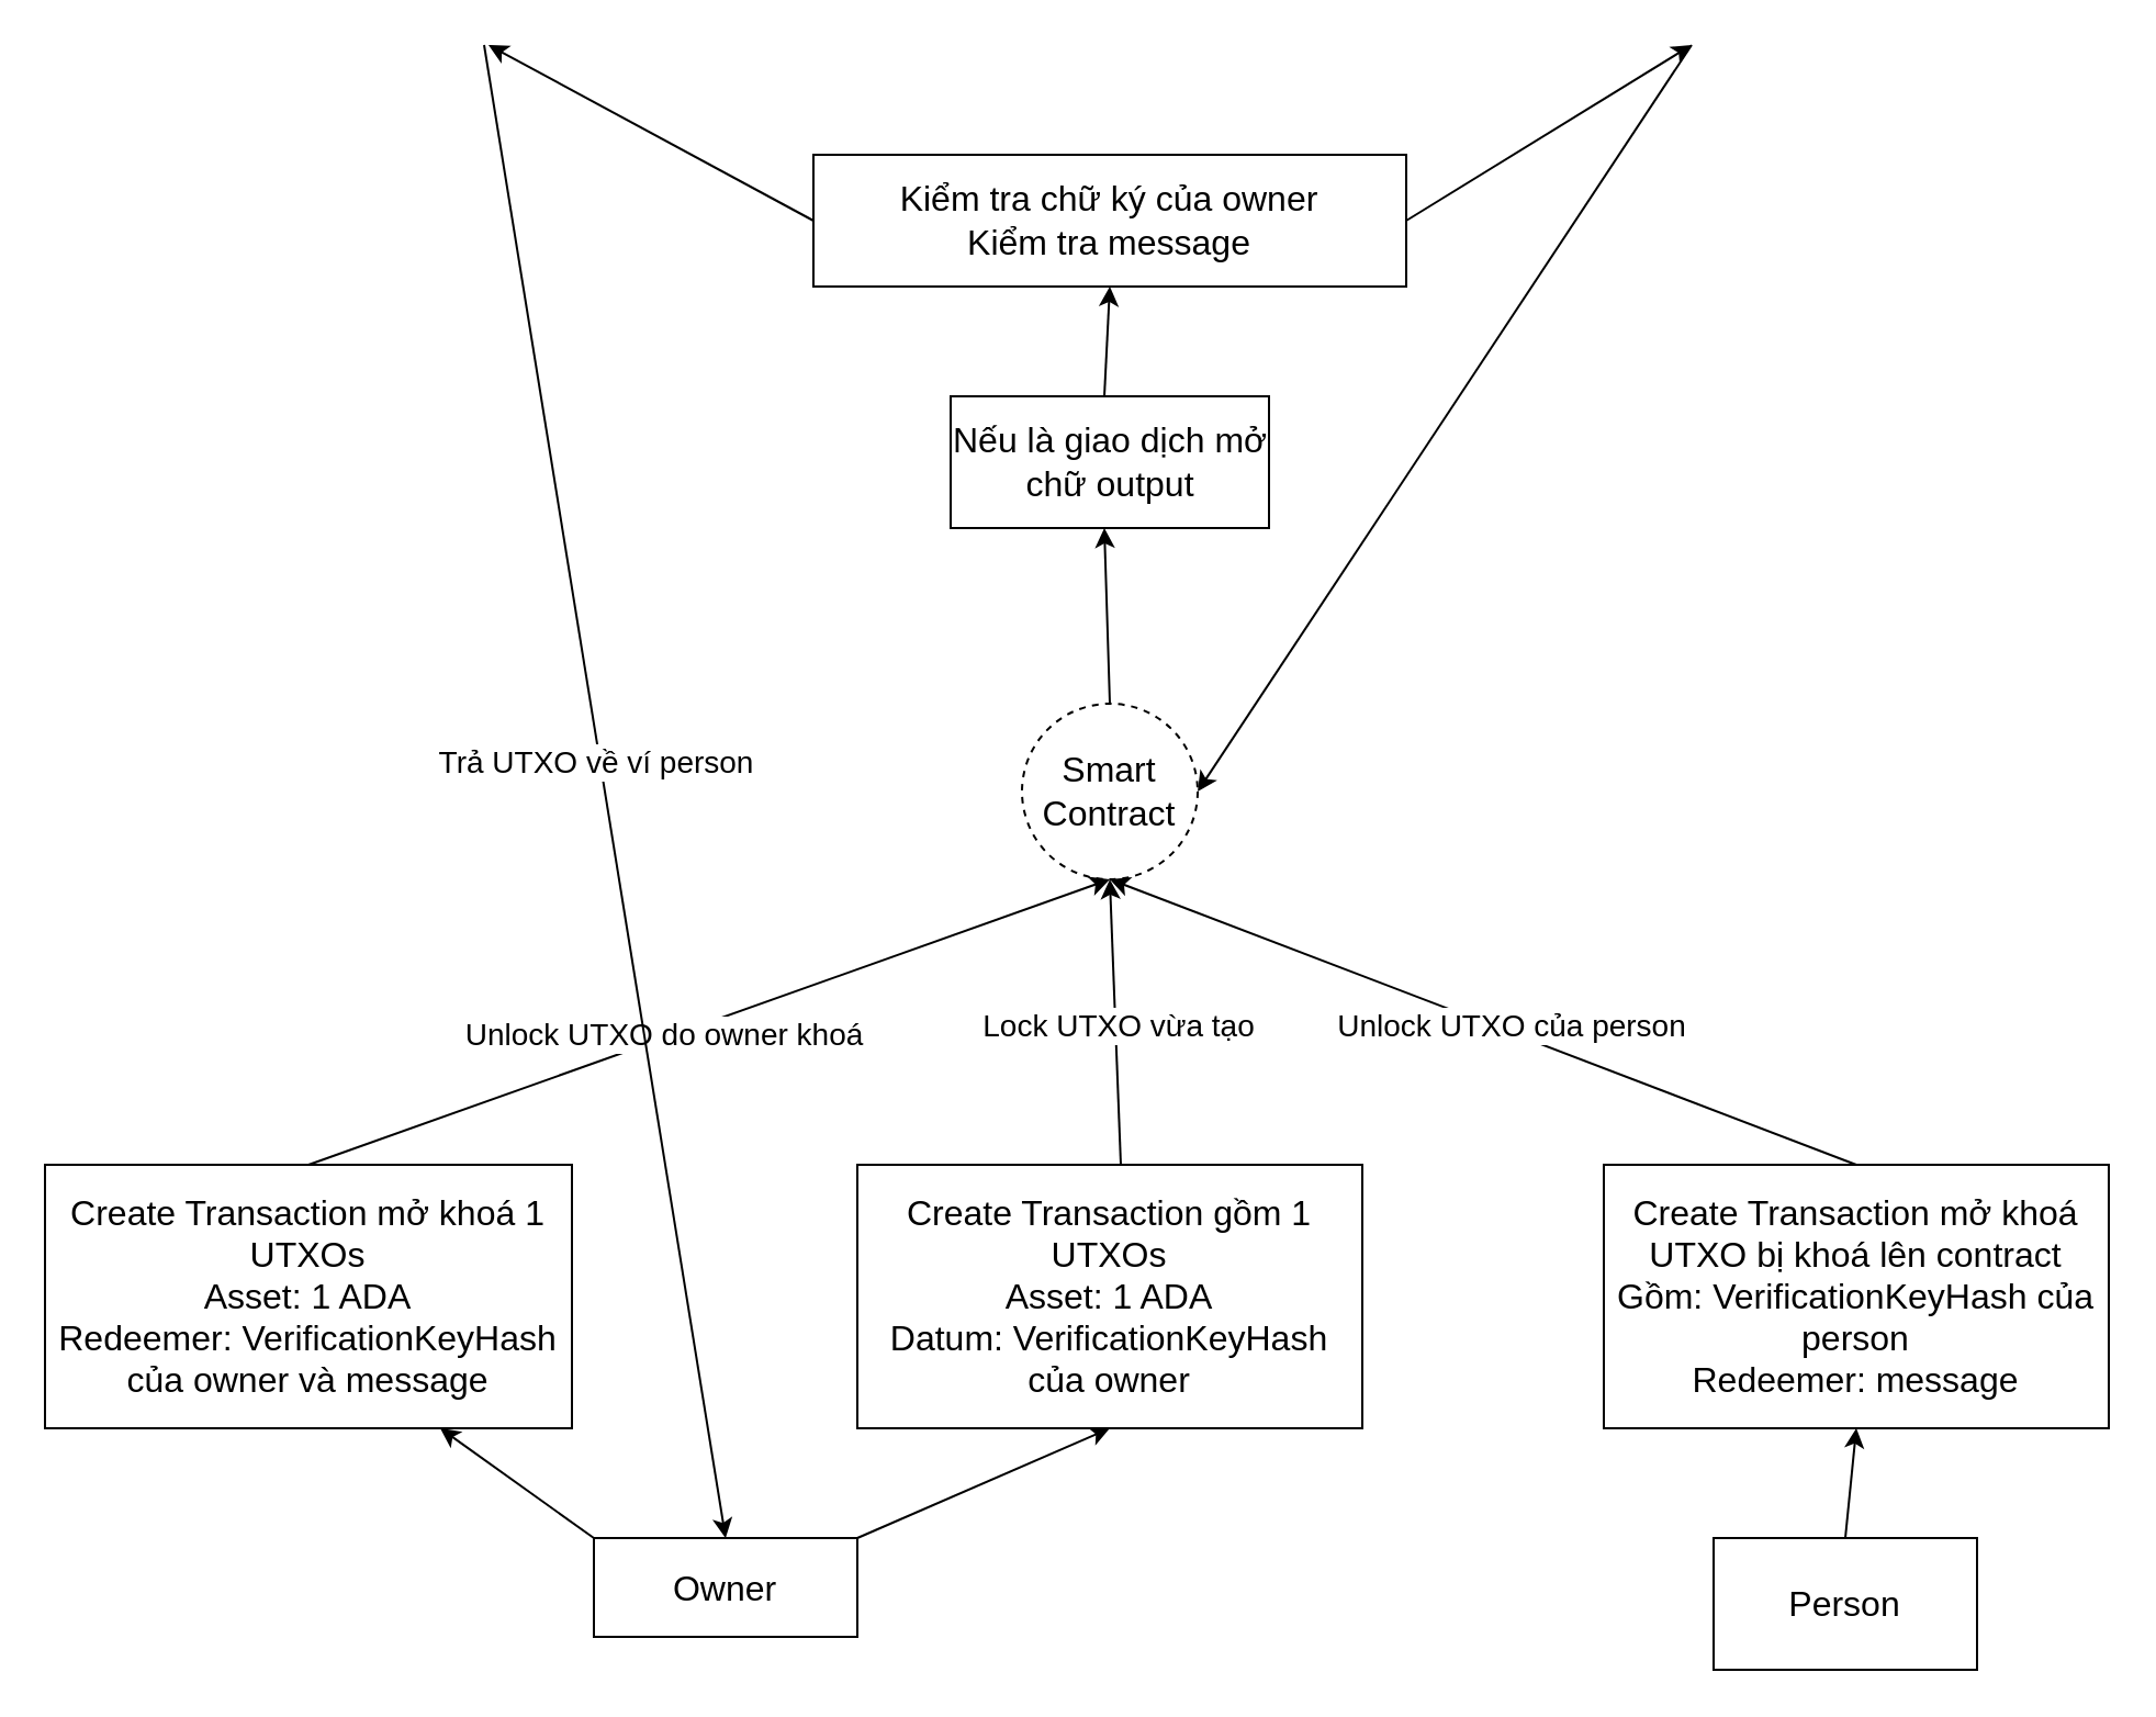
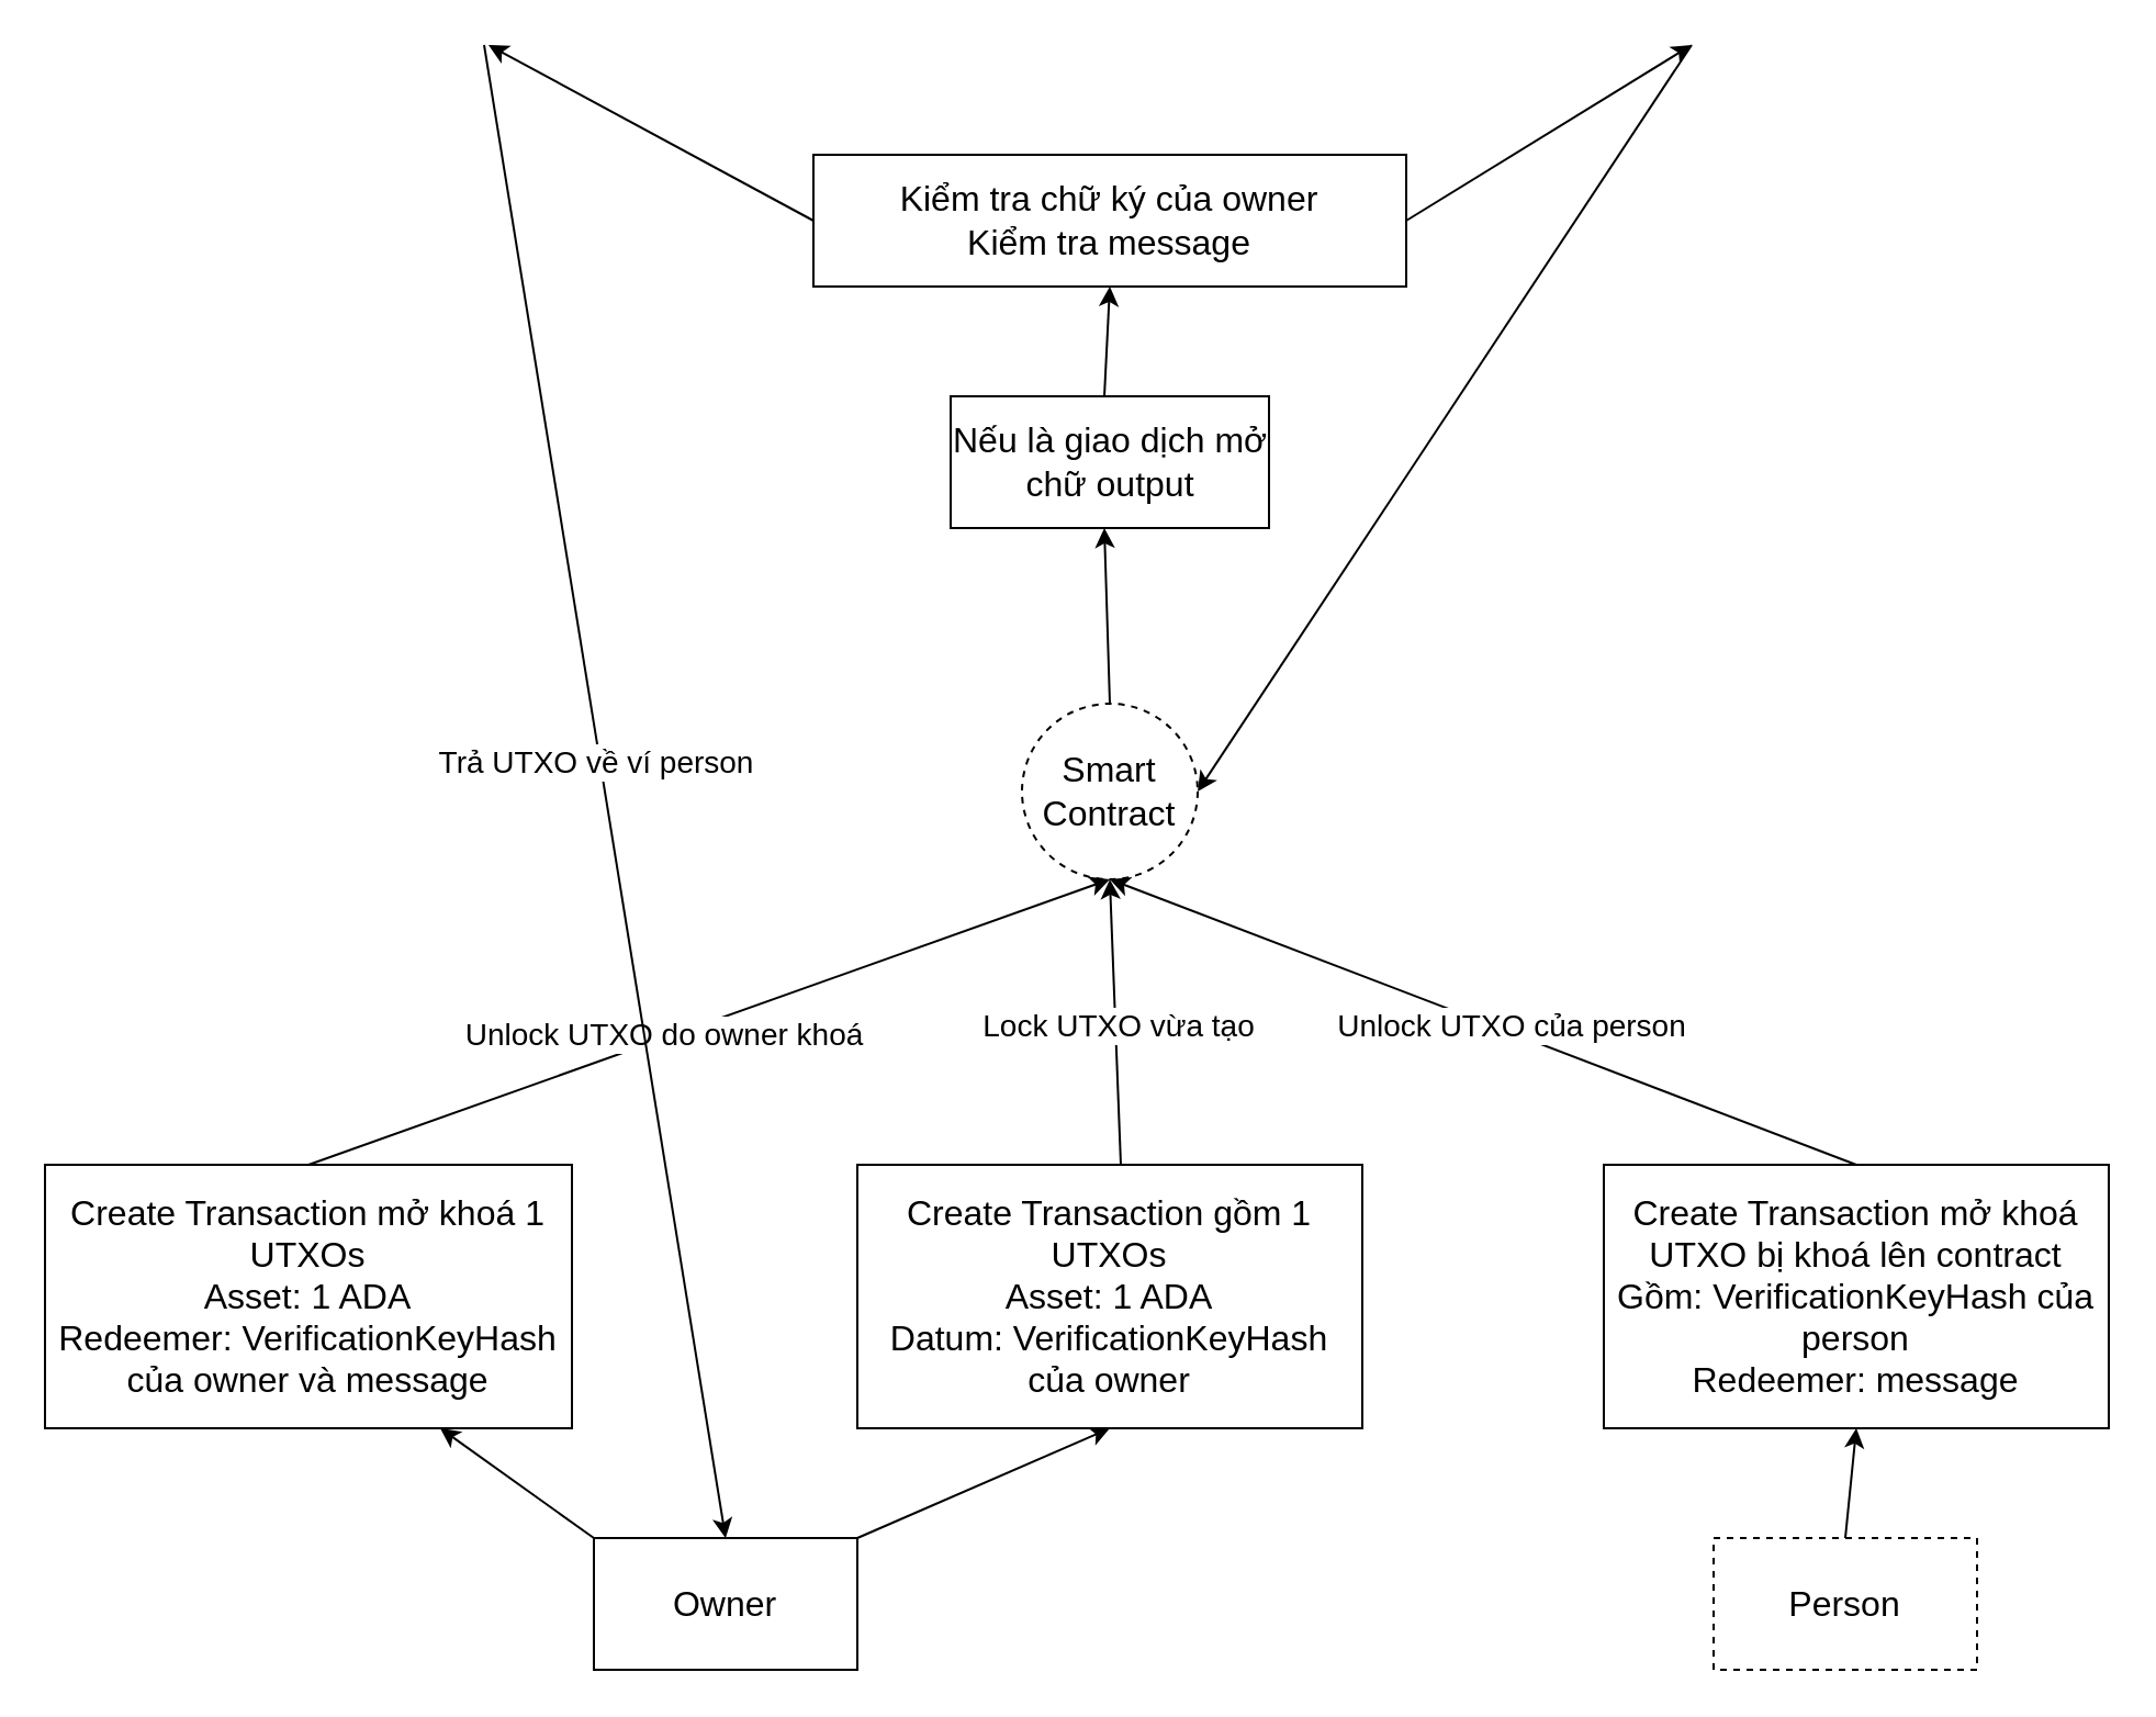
- <mxCell id="2" value="&lt;font style=&quot;font-size: 16px;&quot;&gt;Owner&lt;/font&gt;" style="rounded=0;whiteSpace=wrap;html=1;" vertex="1" parent="1"><mxGeometry x="270" y="700" width="120" height="45" as="geometry" /></mxCell>
+ <mxCell id="2" value="&lt;font style=&quot;font-size: 16px;&quot;&gt;Owner&lt;/font&gt;" style="rounded=0;whiteSpace=wrap;html=1;" vertex="1" parent="1"><mxGeometry x="270" y="700" width="120" height="60" as="geometry" /></mxCell>
- <mxCell id="9" value="&lt;font style=&quot;font-size: 16px;&quot;&gt;Person&lt;/font&gt;" style="rounded=0;whiteSpace=wrap;html=1;" vertex="1" parent="1"><mxGeometry x="780" y="700" width="120" height="60" as="geometry" /></mxCell>
+ <mxCell id="9" value="&lt;font style=&quot;font-size: 16px;&quot;&gt;Person&lt;/font&gt;" style="rounded=0;whiteSpace=wrap;html=1;dashed=1;" vertex="1" parent="1"><mxGeometry x="780" y="700" width="120" height="60" as="geometry" /></mxCell>
